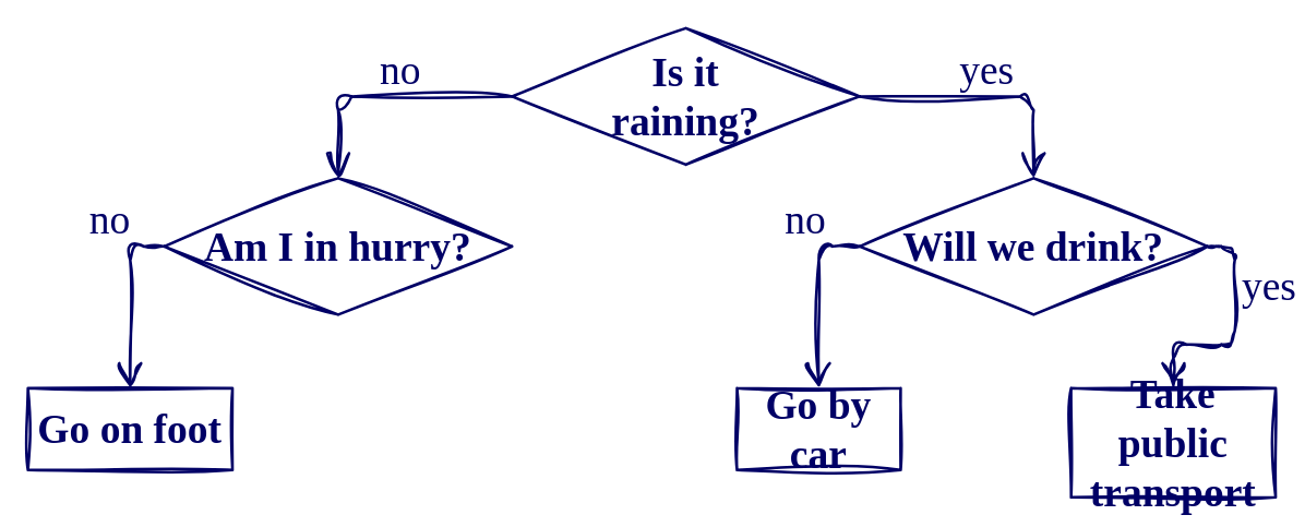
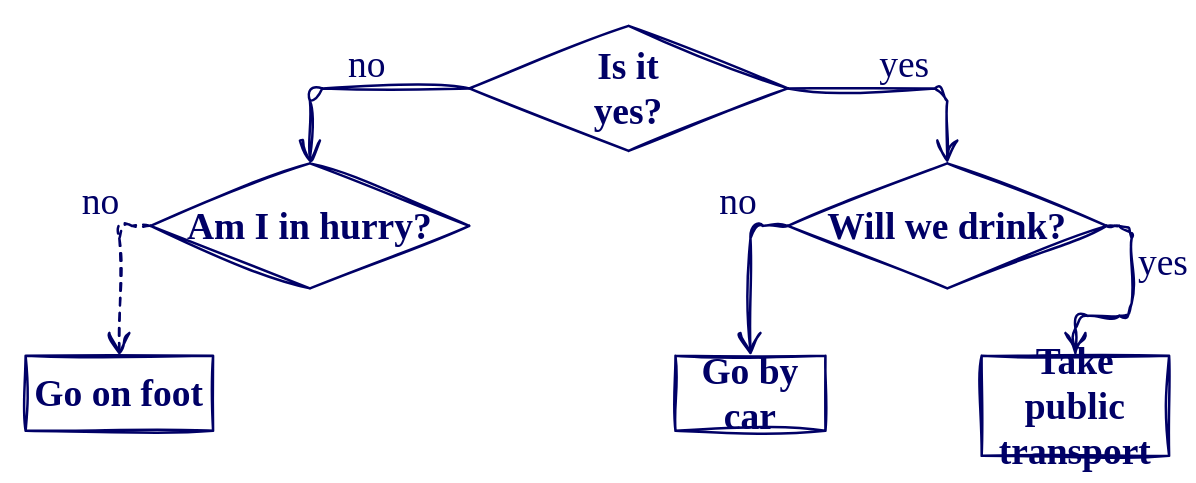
- <mxCell id="4" value="&lt;font style=&quot;font-size: 30px;&quot;&gt;&lt;b style=&quot;font-size: 30px;&quot;&gt;Is it&lt;br style=&quot;font-size: 30px;&quot;&gt;raining?&lt;/b&gt;&lt;/font&gt;" style="rhombus;whiteSpace=wrap;html=1;sketch=1;hachureGap=4;fontFamily=Caveat;fontSource=https%3A%2F%2Ffonts.googleapis.com%2Fcss%3Ffamily%3DCaveat;fontSize=30;fillColor=none;strokeColor=#000066;strokeWidth=2;jiggle=2;fontColor=#000066;" parent="1" vertex="1"><mxGeometry x="375" y="20" width="255" height="100" as="geometry" /></mxCell>
+ <mxCell id="4" value="&lt;font style=&quot;font-size: 30px;&quot;&gt;&lt;b style=&quot;font-size: 30px;&quot;&gt;Is it&lt;br style=&quot;font-size: 30px;&quot;&gt;yes?&lt;/b&gt;&lt;/font&gt;" style="rhombus;whiteSpace=wrap;html=1;sketch=1;hachureGap=4;fontFamily=Caveat;fontSource=https%3A%2F%2Ffonts.googleapis.com%2Fcss%3Ffamily%3DCaveat;fontSize=30;fillColor=none;strokeColor=#000066;strokeWidth=2;jiggle=2;fontColor=#000066;" parent="1" vertex="1"><mxGeometry x="375" y="20" width="255" height="100" as="geometry" /></mxCell>
- <mxCell id="8" value="no" style="edgeStyle=orthogonalEdgeStyle;rounded=1;sketch=1;hachureGap=4;jiggle=3;orthogonalLoop=1;jettySize=auto;html=1;exitX=0;exitY=0.5;exitDx=0;exitDy=0;entryX=0.5;entryY=0;entryDx=0;entryDy=0;labelBackgroundColor=none;strokeWidth=2;fontFamily=Caveat;fontSource=https%3A%2F%2Ffonts.googleapis.com%2Fcss%3Ffamily%3DCaveat;fontSize=30;endArrow=open;startSize=14;endSize=14;sourcePerimeterSpacing=8;targetPerimeterSpacing=8;fontColor=#000066;strokeColor=#000066;" parent="1" source="9" target="10" edge="1"><mxGeometry x="-0.612" y="-25" relative="1" as="geometry"><mxPoint x="10" y="-20" as="offset" /></mxGeometry></mxCell>
+ <mxCell id="8" value="no" style="edgeStyle=orthogonalEdgeStyle;rounded=1;sketch=1;hachureGap=4;jiggle=3;orthogonalLoop=1;jettySize=auto;html=1;exitX=0;exitY=0.5;exitDx=0;exitDy=0;entryX=0.5;entryY=0;entryDx=0;entryDy=0;labelBackgroundColor=none;strokeWidth=2;fontFamily=Caveat;fontSource=https%3A%2F%2Ffonts.googleapis.com%2Fcss%3Ffamily%3DCaveat;fontSize=30;endArrow=open;startSize=14;endSize=14;sourcePerimeterSpacing=8;targetPerimeterSpacing=8;fontColor=#000066;strokeColor=#000066;dashed=1;" parent="1" source="9" target="10" edge="1"><mxGeometry x="-0.612" y="-25" relative="1" as="geometry"><mxPoint x="10" y="-20" as="offset" /></mxGeometry></mxCell>
